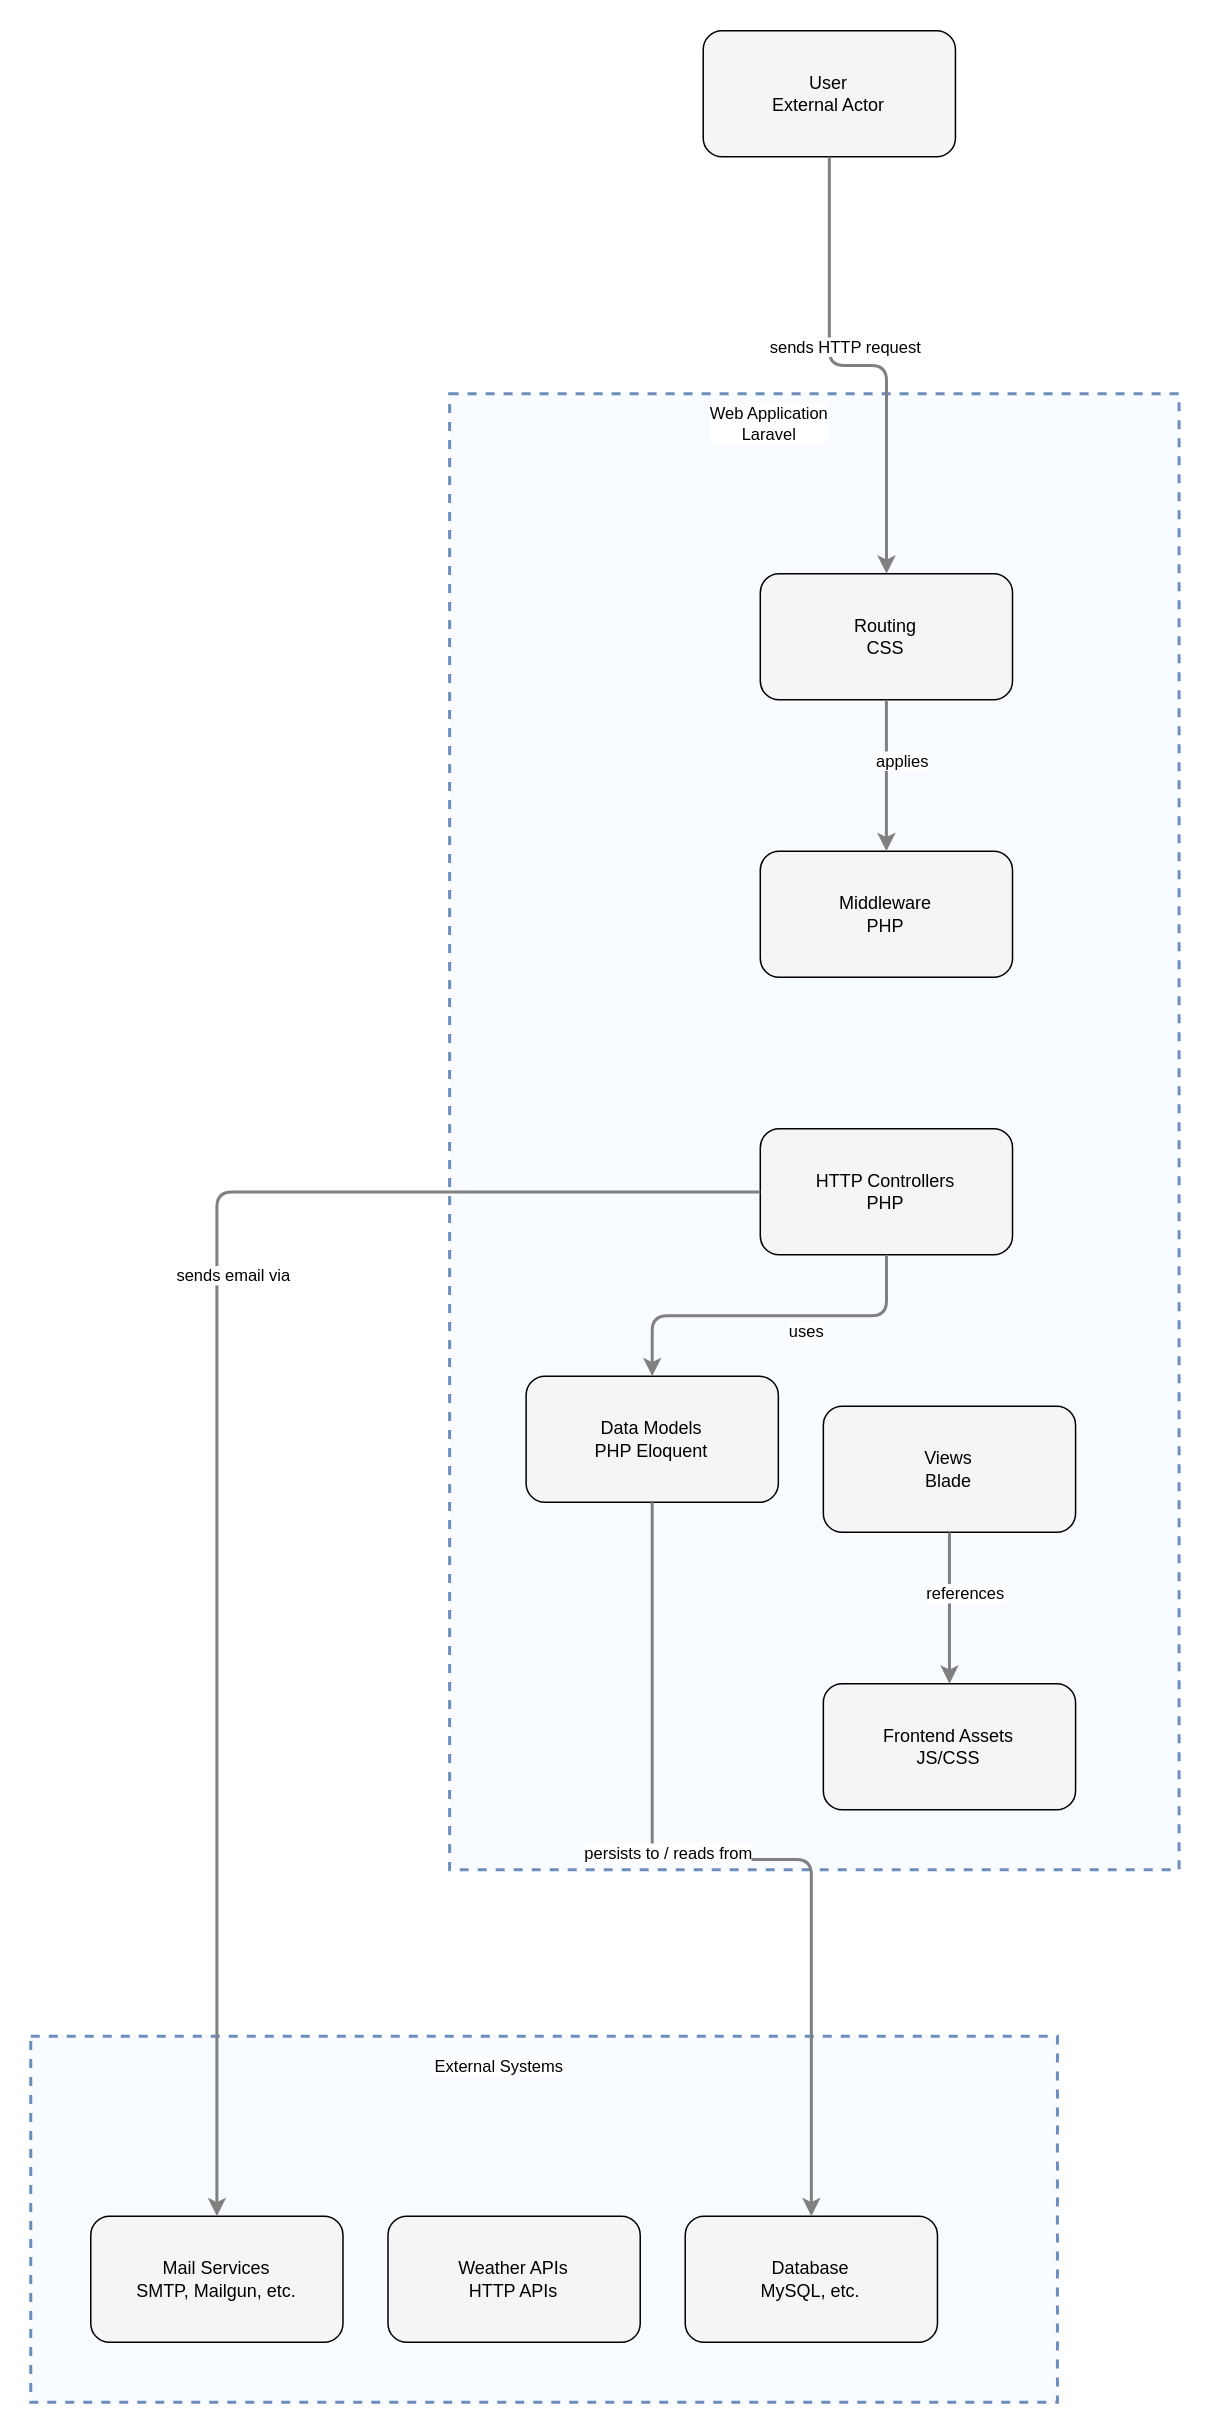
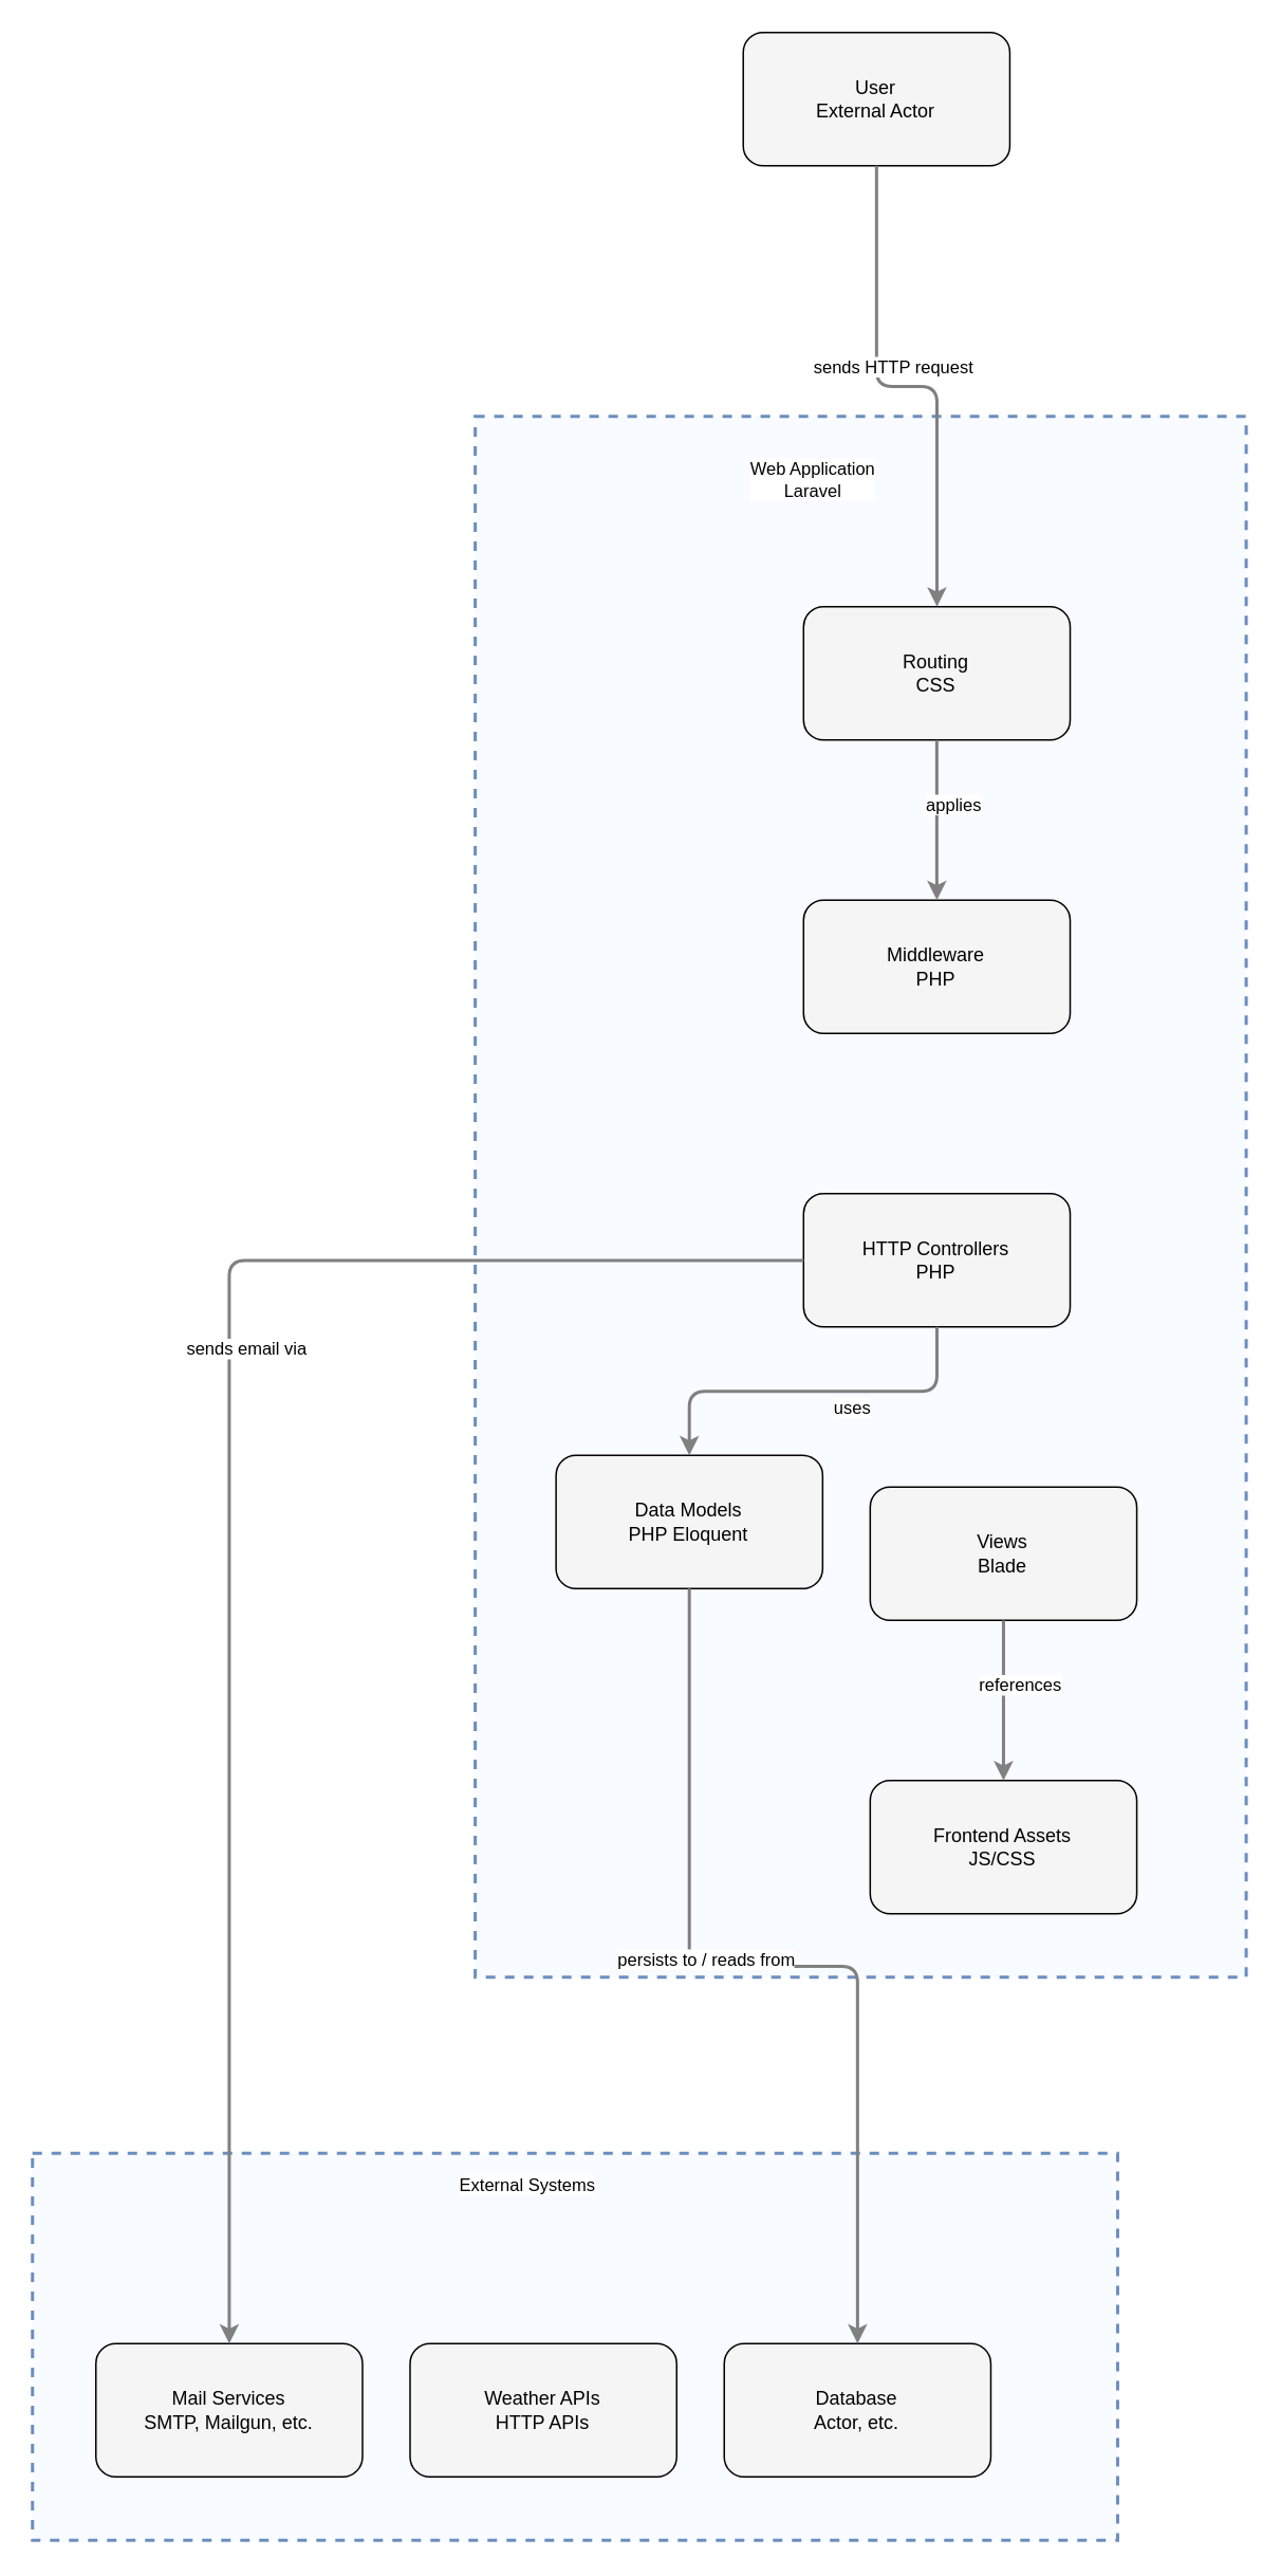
- <mxCell id="14" value="Web Application&lt;br&gt;Laravel" style="edgeLabel;html=1;align=center;verticalAlign=middle;resizable=0;labelBackgroundColor=white;spacing=5" parent="1" vertex="1"><mxGeometry x="307.237" y="270" width="410.316" height="24" as="geometry" /></mxCell>
+ <mxCell id="14" value="Web Application&lt;br&gt;Laravel" style="edgeLabel;html=1;align=center;verticalAlign=middle;resizable=0;labelBackgroundColor=white;spacing=5" parent="1" vertex="1"><mxGeometry x="307.237" y="290" width="410.316" height="24" as="geometry" /></mxCell>
- <mxCell id="3" value="Database&lt;br&gt;MySQL, etc." style="rounded=1;whiteSpace=wrap;html=1;fillColor=#f5f5f5" parent="2" vertex="1"><mxGeometry x="436.316" y="120" width="168.158" height="84.079" as="geometry" /></mxCell>
+ <mxCell id="3" value="Database&lt;br&gt;Actor, etc." style="rounded=1;whiteSpace=wrap;html=1;fillColor=#f5f5f5" parent="2" vertex="1"><mxGeometry x="436.316" y="120" width="168.158" height="84.079" as="geometry" /></mxCell>
